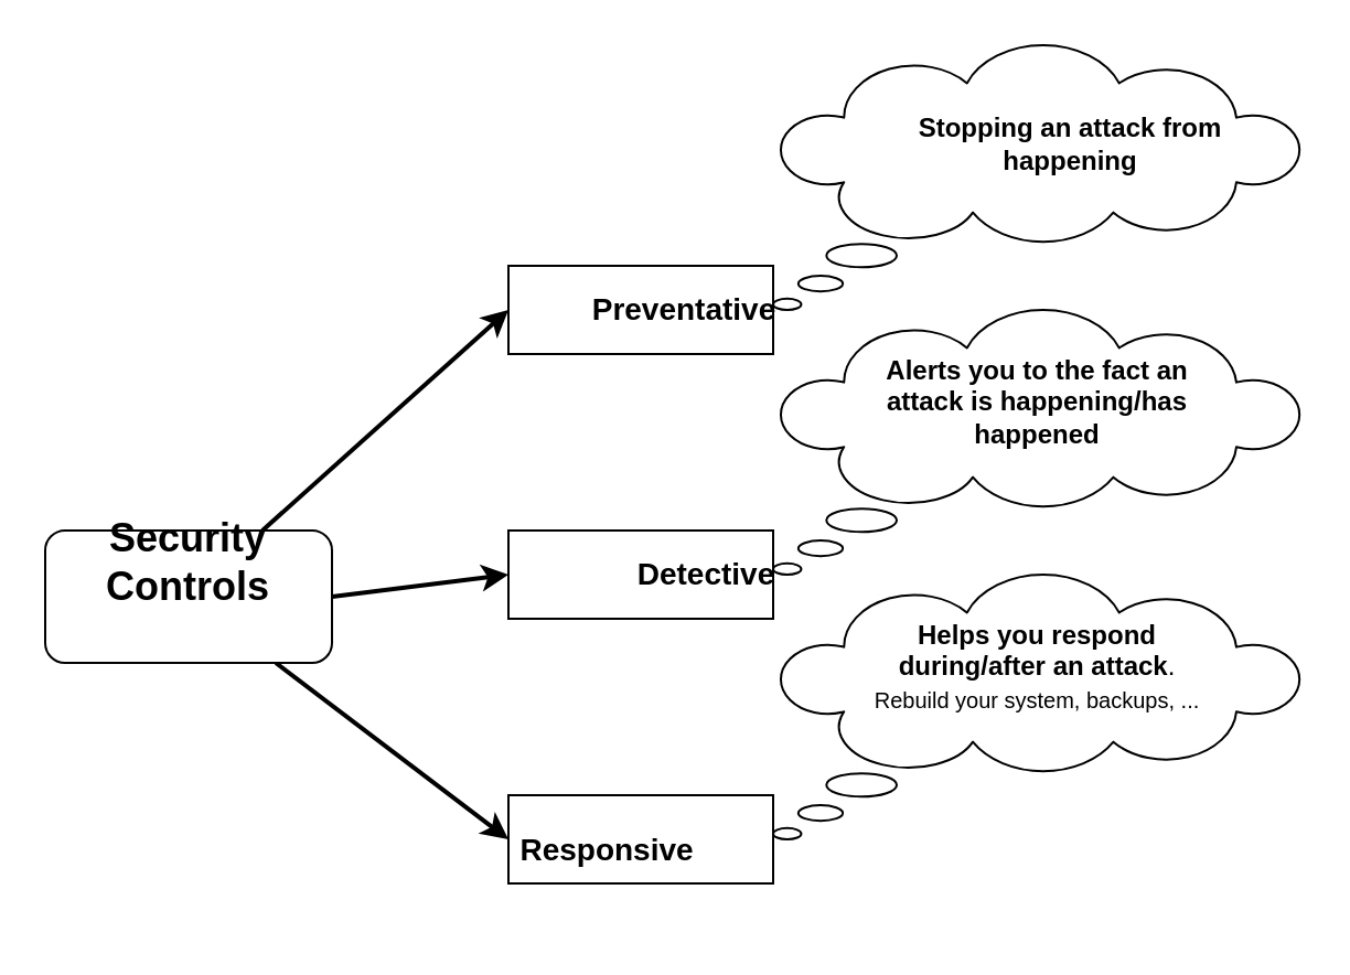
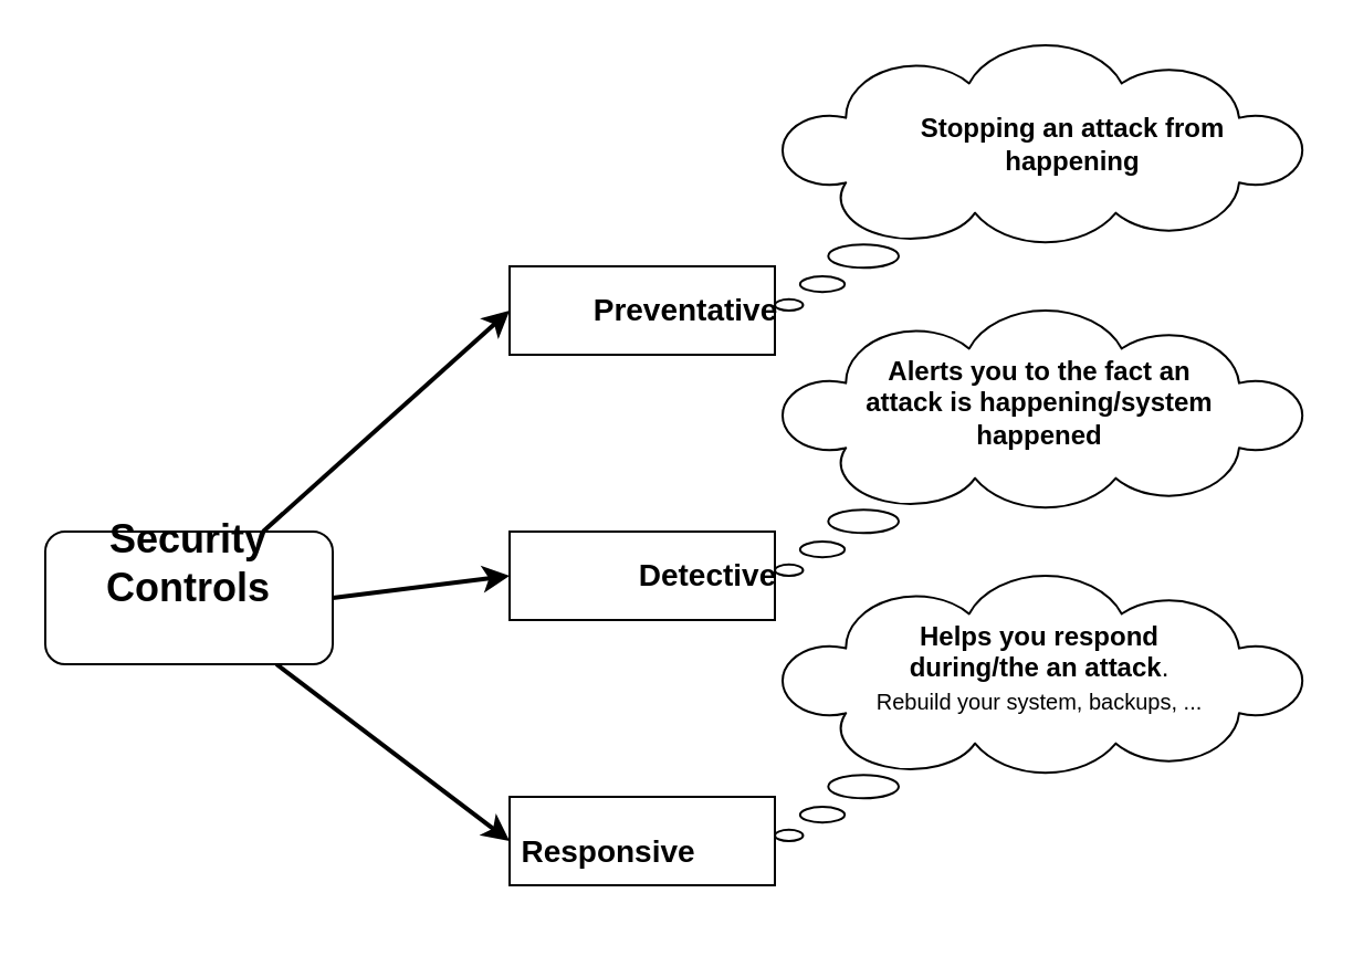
- <mxCell id="11" value="&lt;b&gt;Alerts you to the fact an attack is happening/has happened&lt;/b&gt;" style="text;html=1;strokeColor=none;fillColor=none;align=center;verticalAlign=middle;whiteSpace=wrap;rounded=0;" vertex="1" parent="9"><mxGeometry x="40" y="12" width="160" height="60" as="geometry" /></mxCell>
+ <mxCell id="11" value="&lt;b&gt;Alerts you to the fact an attack is happening/system happened&lt;/b&gt;" style="text;html=1;strokeColor=none;fillColor=none;align=center;verticalAlign=middle;whiteSpace=wrap;rounded=0;" vertex="1" parent="9"><mxGeometry x="40" y="12" width="160" height="60" as="geometry" /></mxCell>
- <mxCell id="22" value="&lt;b&gt;Helps you respond during/after an attack&lt;/b&gt;.&lt;br&gt;&lt;font style=&quot;font-size: 10px&quot;&gt;Rebuild your system, backups, ...&lt;/font&gt;" style="text;html=1;strokeColor=none;fillColor=none;align=center;verticalAlign=middle;whiteSpace=wrap;rounded=0;" vertex="1" parent="20"><mxGeometry x="40" y="-8" width="160" height="60" as="geometry" /></mxCell>
+ <mxCell id="22" value="&lt;b&gt;Helps you respond during/the an attack&lt;/b&gt;.&lt;br&gt;&lt;font style=&quot;font-size: 10px&quot;&gt;Rebuild your system, backups, ...&lt;/font&gt;" style="text;html=1;strokeColor=none;fillColor=none;align=center;verticalAlign=middle;whiteSpace=wrap;rounded=0;" vertex="1" parent="20"><mxGeometry x="40" y="-8" width="160" height="60" as="geometry" /></mxCell>
